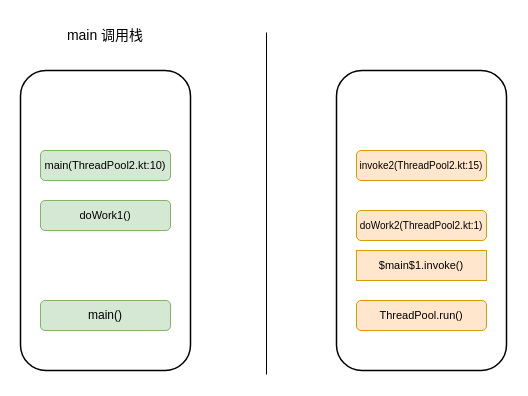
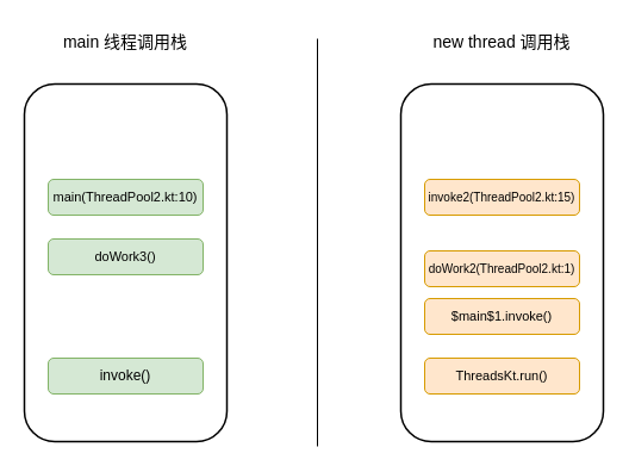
- <mxCell id="3" value="main 调用栈" style="text;html=1;strokeColor=none;fillColor=none;align=center;verticalAlign=middle;whiteSpace=wrap;rounded=0;fontSize=14;" parent="1" vertex="1"><mxGeometry x="46.25" y="20" width="117.5" height="30" as="geometry" /></mxCell>
+ <mxCell id="3" value="main 线程调用栈" style="text;html=1;strokeColor=none;fillColor=none;align=center;verticalAlign=middle;whiteSpace=wrap;rounded=0;fontSize=14;" parent="1" vertex="1"><mxGeometry x="46.25" y="20" width="117.5" height="30" as="geometry" /></mxCell>
+ <mxCell id="8" value="new thread 调用栈" style="text;html=1;strokeColor=none;fillColor=none;align=center;verticalAlign=middle;whiteSpace=wrap;rounded=0;fontSize=14;" parent="1" vertex="1"><mxGeometry x="362.25" y="20" width="117.5" height="30" as="geometry" /></mxCell>
- <mxCell id="6" value="doWork1()" style="rounded=1;whiteSpace=wrap;html=1;fillColor=#d5e8d4;strokeColor=#82b366;fontSize=11;" parent="1" vertex="1"><mxGeometry x="40" y="200" width="130" height="30" as="geometry" /></mxCell>
+ <mxCell id="6" value="doWork3()" style="rounded=1;whiteSpace=wrap;html=1;fillColor=#d5e8d4;strokeColor=#82b366;fontSize=11;" parent="1" vertex="1"><mxGeometry x="40" y="200" width="130" height="30" as="geometry" /></mxCell>
- <mxCell id="10" value="$main$1.invoke()" style="whiteSpace=wrap;html=1;fillColor=#ffe6cc;strokeColor=#d79b00;fontSize=11;rounded=0;" parent="1" vertex="1"><mxGeometry x="356" y="250" width="130" height="30" as="geometry" /></mxCell>
+ <mxCell id="10" value="$main$1.invoke()" style="rounded=1;whiteSpace=wrap;html=1;fillColor=#ffe6cc;strokeColor=#d79b00;fontSize=11;" parent="1" vertex="1"><mxGeometry x="356" y="250" width="130" height="30" as="geometry" /></mxCell>
- <mxCell id="4" value="main()" style="rounded=1;whiteSpace=wrap;html=1;fillColor=#d5e8d4;strokeColor=#82b366;" parent="1" vertex="1"><mxGeometry x="40" y="300" width="130" height="30" as="geometry" /></mxCell>
+ <mxCell id="4" value="invoke()" style="rounded=1;whiteSpace=wrap;html=1;fillColor=#d5e8d4;strokeColor=#82b366;" parent="1" vertex="1"><mxGeometry x="40" y="300" width="130" height="30" as="geometry" /></mxCell>
- <mxCell id="11" value="ThreadPool.run()" style="rounded=1;whiteSpace=wrap;html=1;fillColor=#ffe6cc;strokeColor=#d79b00;fontSize=11;" parent="1" vertex="1"><mxGeometry x="356" y="300" width="130" height="30" as="geometry" /></mxCell>
+ <mxCell id="11" value="ThreadsKt.run()" style="rounded=1;whiteSpace=wrap;html=1;fillColor=#ffe6cc;strokeColor=#d79b00;fontSize=11;" parent="1" vertex="1"><mxGeometry x="356" y="300" width="130" height="30" as="geometry" /></mxCell>
